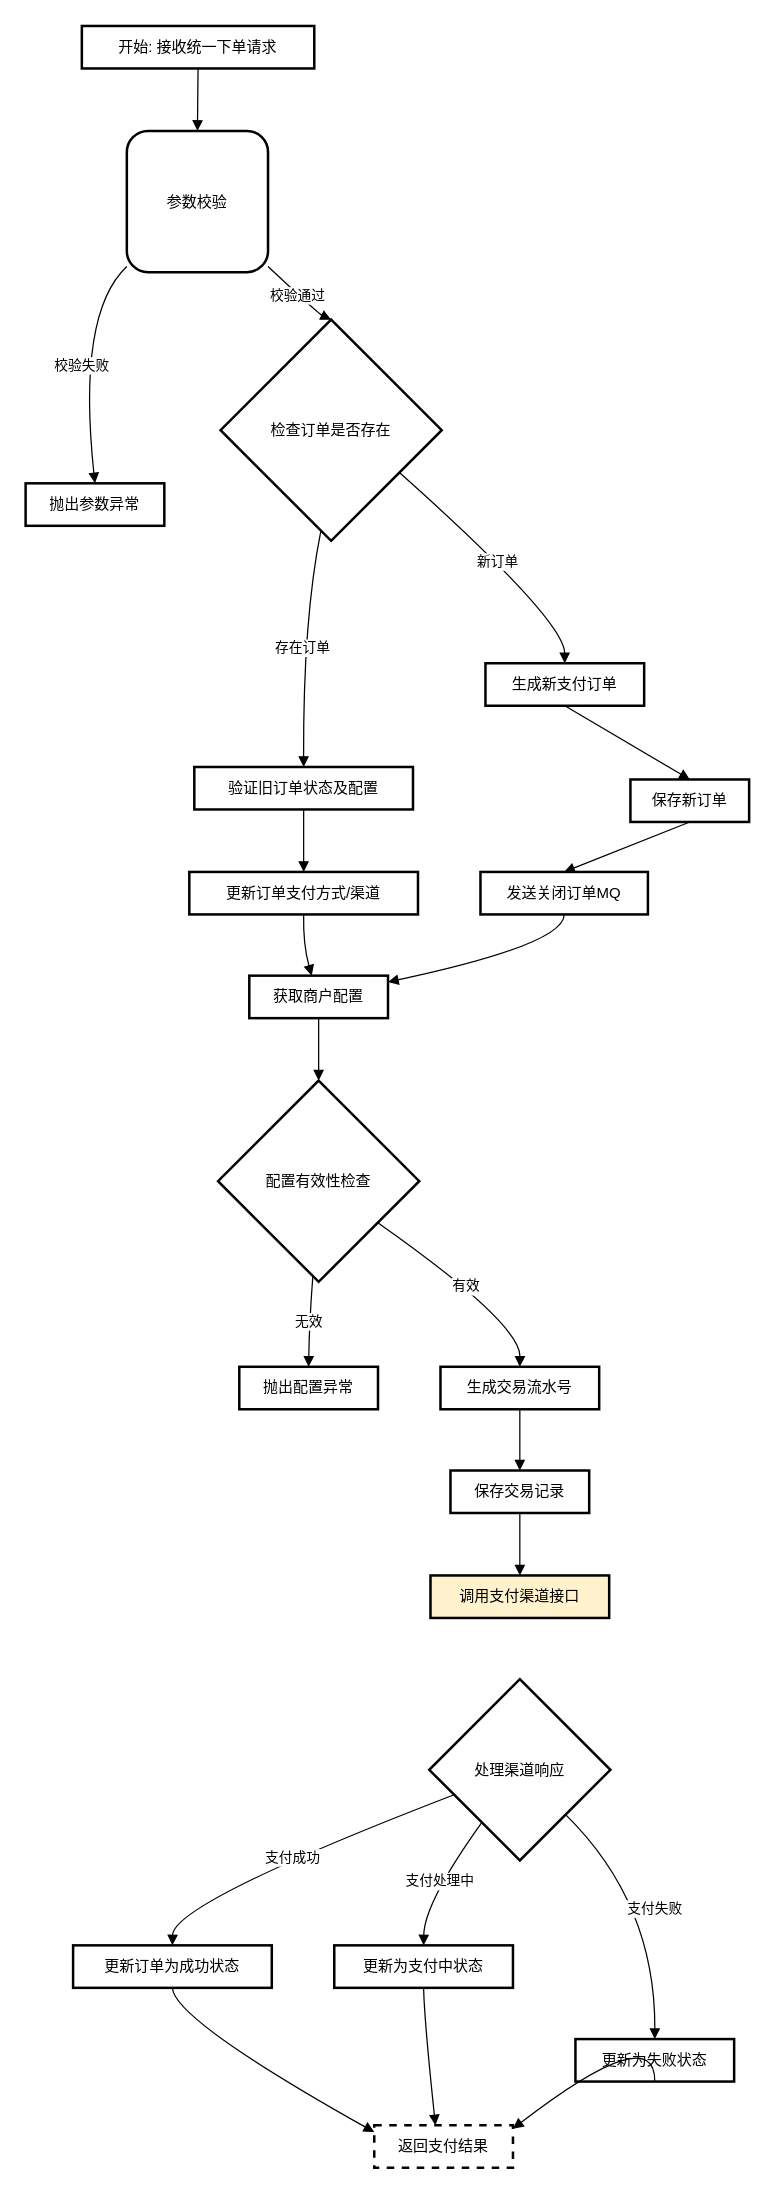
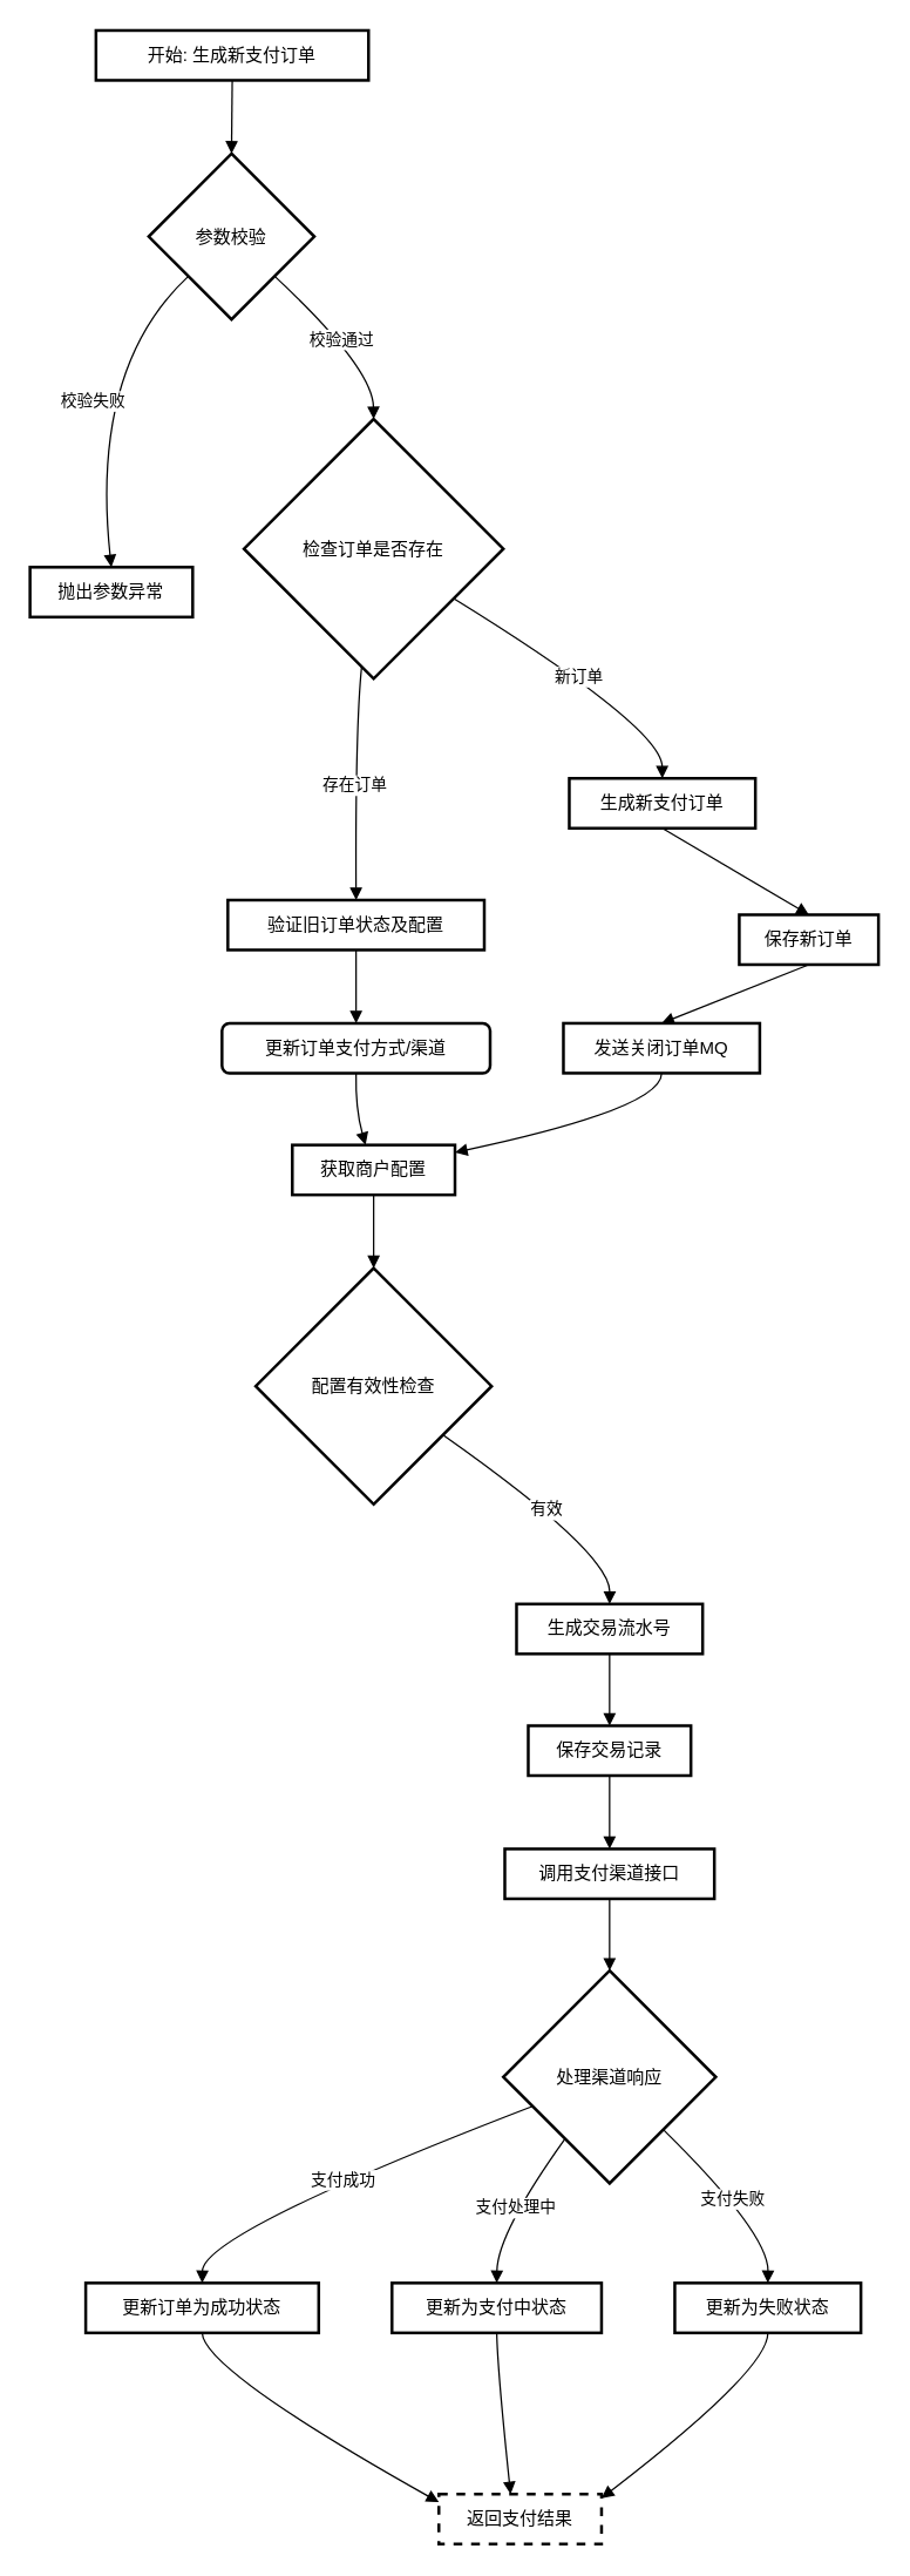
- <mxCell id="2" value="开始: 接收统一下单请求" style="whiteSpace=wrap;strokeWidth=2;" vertex="1" parent="1"><mxGeometry x="65" y="20" width="186" height="34" as="geometry" /></mxCell>
+ <mxCell id="2" value="开始: 生成新支付订单" style="whiteSpace=wrap;strokeWidth=2;" vertex="1" parent="1"><mxGeometry x="65" y="20" width="186" height="34" as="geometry" /></mxCell>
- <mxCell id="3" value="参数校验" style="strokeWidth=2;whiteSpace=wrap;rounded=1;" vertex="1" parent="1"><mxGeometry x="101" y="104" width="113" height="113" as="geometry" /></mxCell>
+ <mxCell id="3" value="参数校验" style="rhombus;strokeWidth=2;whiteSpace=wrap;" vertex="1" parent="1"><mxGeometry x="101" y="104" width="113" height="113" as="geometry" /></mxCell>
- <mxCell id="5" value="检查订单是否存在" style="rhombus;strokeWidth=2;whiteSpace=wrap;" vertex="1" parent="1"><mxGeometry x="176" y="255" width="177" height="177" as="geometry" /></mxCell>
+ <mxCell id="5" value="检查订单是否存在" style="rhombus;strokeWidth=2;whiteSpace=wrap;" vertex="1" parent="1"><mxGeometry x="166" y="285" width="177" height="177" as="geometry" /></mxCell>
- <mxCell id="8" value="更新订单支付方式/渠道" style="whiteSpace=wrap;strokeWidth=2;" vertex="1" parent="1"><mxGeometry x="151" y="697" width="183" height="34" as="geometry" /></mxCell>
+ <mxCell id="8" value="更新订单支付方式/渠道" style="whiteSpace=wrap;strokeWidth=2;rounded=1;" vertex="1" parent="1"><mxGeometry x="151" y="697" width="183" height="34" as="geometry" /></mxCell>
- <mxCell id="33" value="无效" style="curved=1;startArrow=none;endArrow=block;exitX=0.47;exitY=0.99;entryX=0.5;entryY=-0.01;rounded=0;" edge="1" parent="1" source="12" target="13"><mxGeometry relative="1" as="geometry"><Array as="points"><mxPoint x="247" y="1058" /></Array></mxGeometry></mxCell>
- <mxCell id="13" value="抛出配置异常" style="whiteSpace=wrap;strokeWidth=2;" vertex="1" parent="1"><mxGeometry x="191" y="1093" width="111" height="34" as="geometry" /></mxCell>
- <mxCell id="16" value="调用支付渠道接口" style="whiteSpace=wrap;strokeWidth=2;fillColor=#fff2cc;" vertex="1" parent="1"><mxGeometry x="344" y="1260" width="143" height="34" as="geometry" /></mxCell>
+ <mxCell id="16" value="调用支付渠道接口" style="whiteSpace=wrap;strokeWidth=2;" vertex="1" parent="1"><mxGeometry x="344" y="1260" width="143" height="34" as="geometry" /></mxCell>
+ <mxCell id="37" value="" style="curved=1;startArrow=none;endArrow=block;exitX=0.5;exitY=0.97;entryX=0.5;entryY=0;rounded=0;" edge="1" parent="1" source="16" target="17"><mxGeometry relative="1" as="geometry"><Array as="points" /></mxGeometry></mxCell>
- <mxCell id="20" value="更新为失败状态" style="whiteSpace=wrap;strokeWidth=2;" vertex="1" parent="1"><mxGeometry x="460" y="1631" width="127" height="34" as="geometry" /></mxCell>
+ <mxCell id="20" value="更新为失败状态" style="whiteSpace=wrap;strokeWidth=2;" vertex="1" parent="1"><mxGeometry x="460" y="1556" width="127" height="34" as="geometry" /></mxCell>
